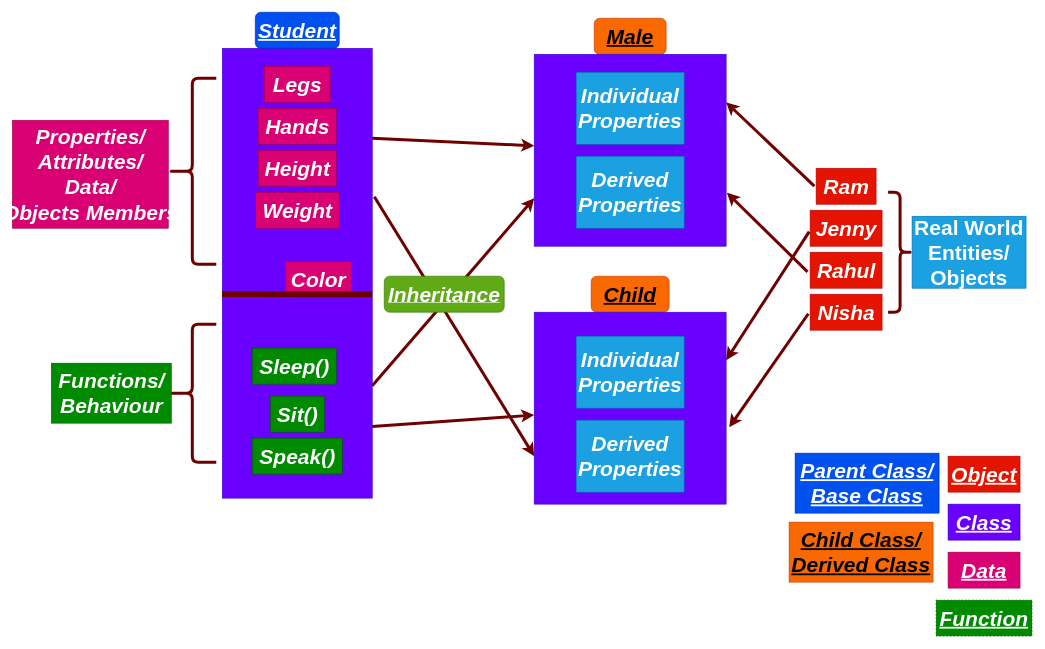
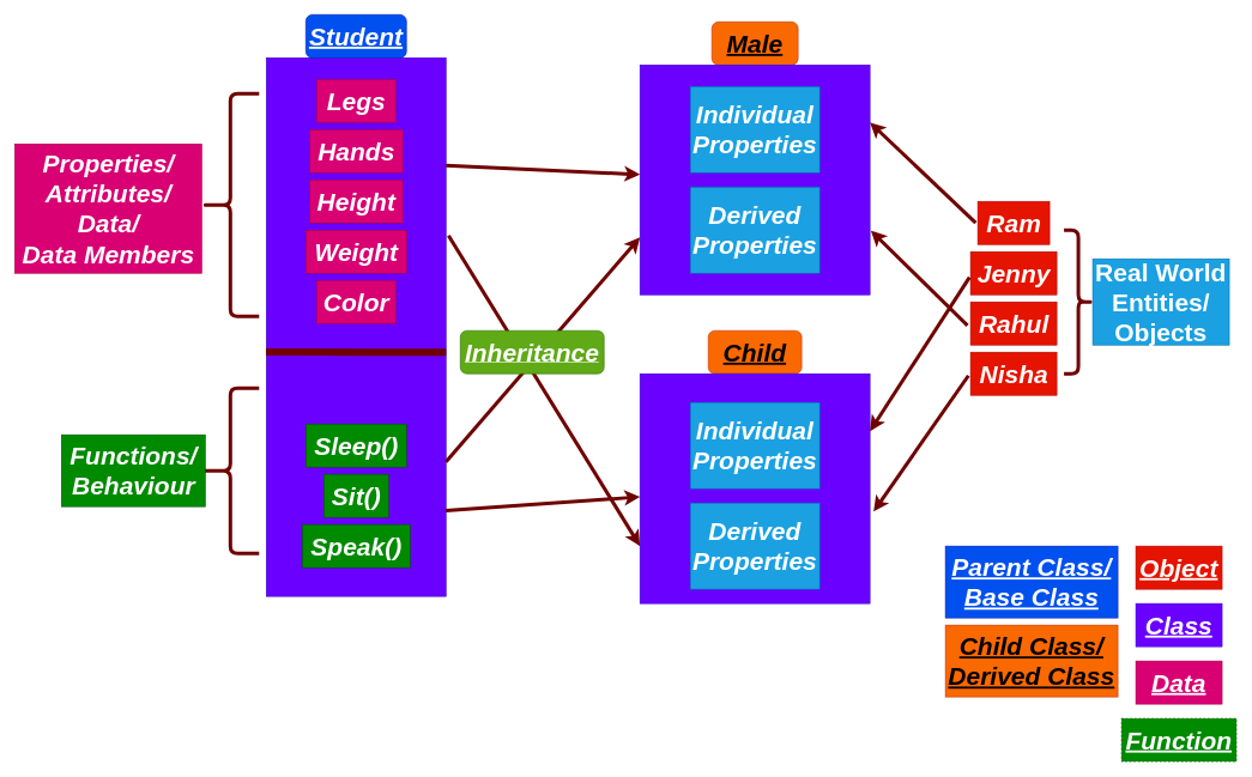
- <mxCell id="15" value="&lt;b&gt;&lt;i&gt;Properties/&lt;br&gt;Attributes/&lt;br&gt;Data/&lt;br&gt;Objects Members&lt;/i&gt;&lt;/b&gt;" style="text;html=1;align=center;verticalAlign=middle;resizable=0;points=[];autosize=1;strokeColor=#A50040;fillColor=#d80073;fontSize=35;fontColor=#ffffff;" parent="1" vertex="1"><mxGeometry y="200" width="260" height="180" as="geometry" x="20" /></mxCell>
+ <mxCell id="15" value="&lt;b&gt;&lt;i&gt;Properties/&lt;br&gt;Attributes/&lt;br&gt;Data/&lt;br&gt;Data Members&lt;/i&gt;&lt;/b&gt;" style="text;html=1;align=center;verticalAlign=middle;resizable=0;points=[];autosize=1;strokeColor=#A50040;fillColor=#d80073;fontSize=35;fontColor=#ffffff;" parent="1" vertex="1"><mxGeometry y="200" width="260" height="180" as="geometry" x="20" /></mxCell>
- <mxCell id="8" value="&lt;b&gt;&lt;i&gt;Color&lt;/i&gt;&lt;/b&gt;" style="text;html=1;align=center;verticalAlign=middle;resizable=0;points=[];autosize=1;strokeColor=#A50040;fillColor=#d80073;fontSize=35;fontColor=#ffffff;" parent="1" vertex="1"><mxGeometry x="475" y="435" width="110" height="60" as="geometry" /></mxCell>
+ <mxCell id="8" value="&lt;b&gt;&lt;i&gt;Color&lt;/i&gt;&lt;/b&gt;" style="text;html=1;align=center;verticalAlign=middle;resizable=0;points=[];autosize=1;strokeColor=#A50040;fillColor=#d80073;fontSize=35;fontColor=#ffffff;" parent="1" vertex="1"><mxGeometry x="440" y="390" width="110" height="60" as="geometry" /></mxCell>
- <mxCell id="10" value="&lt;b&gt;&lt;i&gt;Sleep()&lt;/i&gt;&lt;/b&gt;" style="text;html=1;align=center;verticalAlign=middle;resizable=0;points=[];autosize=1;strokeColor=#005700;fillColor=#008a00;fontSize=35;fontColor=#ffffff;" parent="1" vertex="1"><mxGeometry x="420" y="580" width="140" height="60" as="geometry" /></mxCell>
+ <mxCell id="10" value="&lt;b&gt;&lt;i&gt;Sleep()&lt;/i&gt;&lt;/b&gt;" style="text;html=1;align=center;verticalAlign=middle;resizable=0;points=[];autosize=1;strokeColor=#005700;fillColor=#008a00;fontSize=35;fontColor=#ffffff;" parent="1" vertex="1"><mxGeometry x="425" y="590" width="140" height="60" as="geometry" /></mxCell>
- <mxCell id="44" value="&lt;b&gt;&lt;i&gt;&lt;u&gt;Parent Class/&lt;br&gt;Base Class&lt;br&gt;&lt;/u&gt;&lt;/i&gt;&lt;/b&gt;" style="rounded=0;whiteSpace=wrap;html=1;strokeWidth=1;fontSize=35;fillColor=#0050ef;fontColor=#ffffff;strokeColor=#001DBC;" vertex="1" parent="1"><mxGeometry x="1325" y="755" width="240" height="100" as="geometry" /></mxCell>
+ <mxCell id="44" value="&lt;b&gt;&lt;i&gt;&lt;u&gt;Parent Class/&lt;br&gt;Base Class&lt;br&gt;&lt;/u&gt;&lt;/i&gt;&lt;/b&gt;" style="rounded=0;whiteSpace=wrap;html=1;strokeWidth=1;fontSize=35;fillColor=#0050ef;fontColor=#ffffff;strokeColor=#001DBC;" vertex="1" parent="1"><mxGeometry x="1315" y="760" width="240" height="100" as="geometry" /></mxCell>
